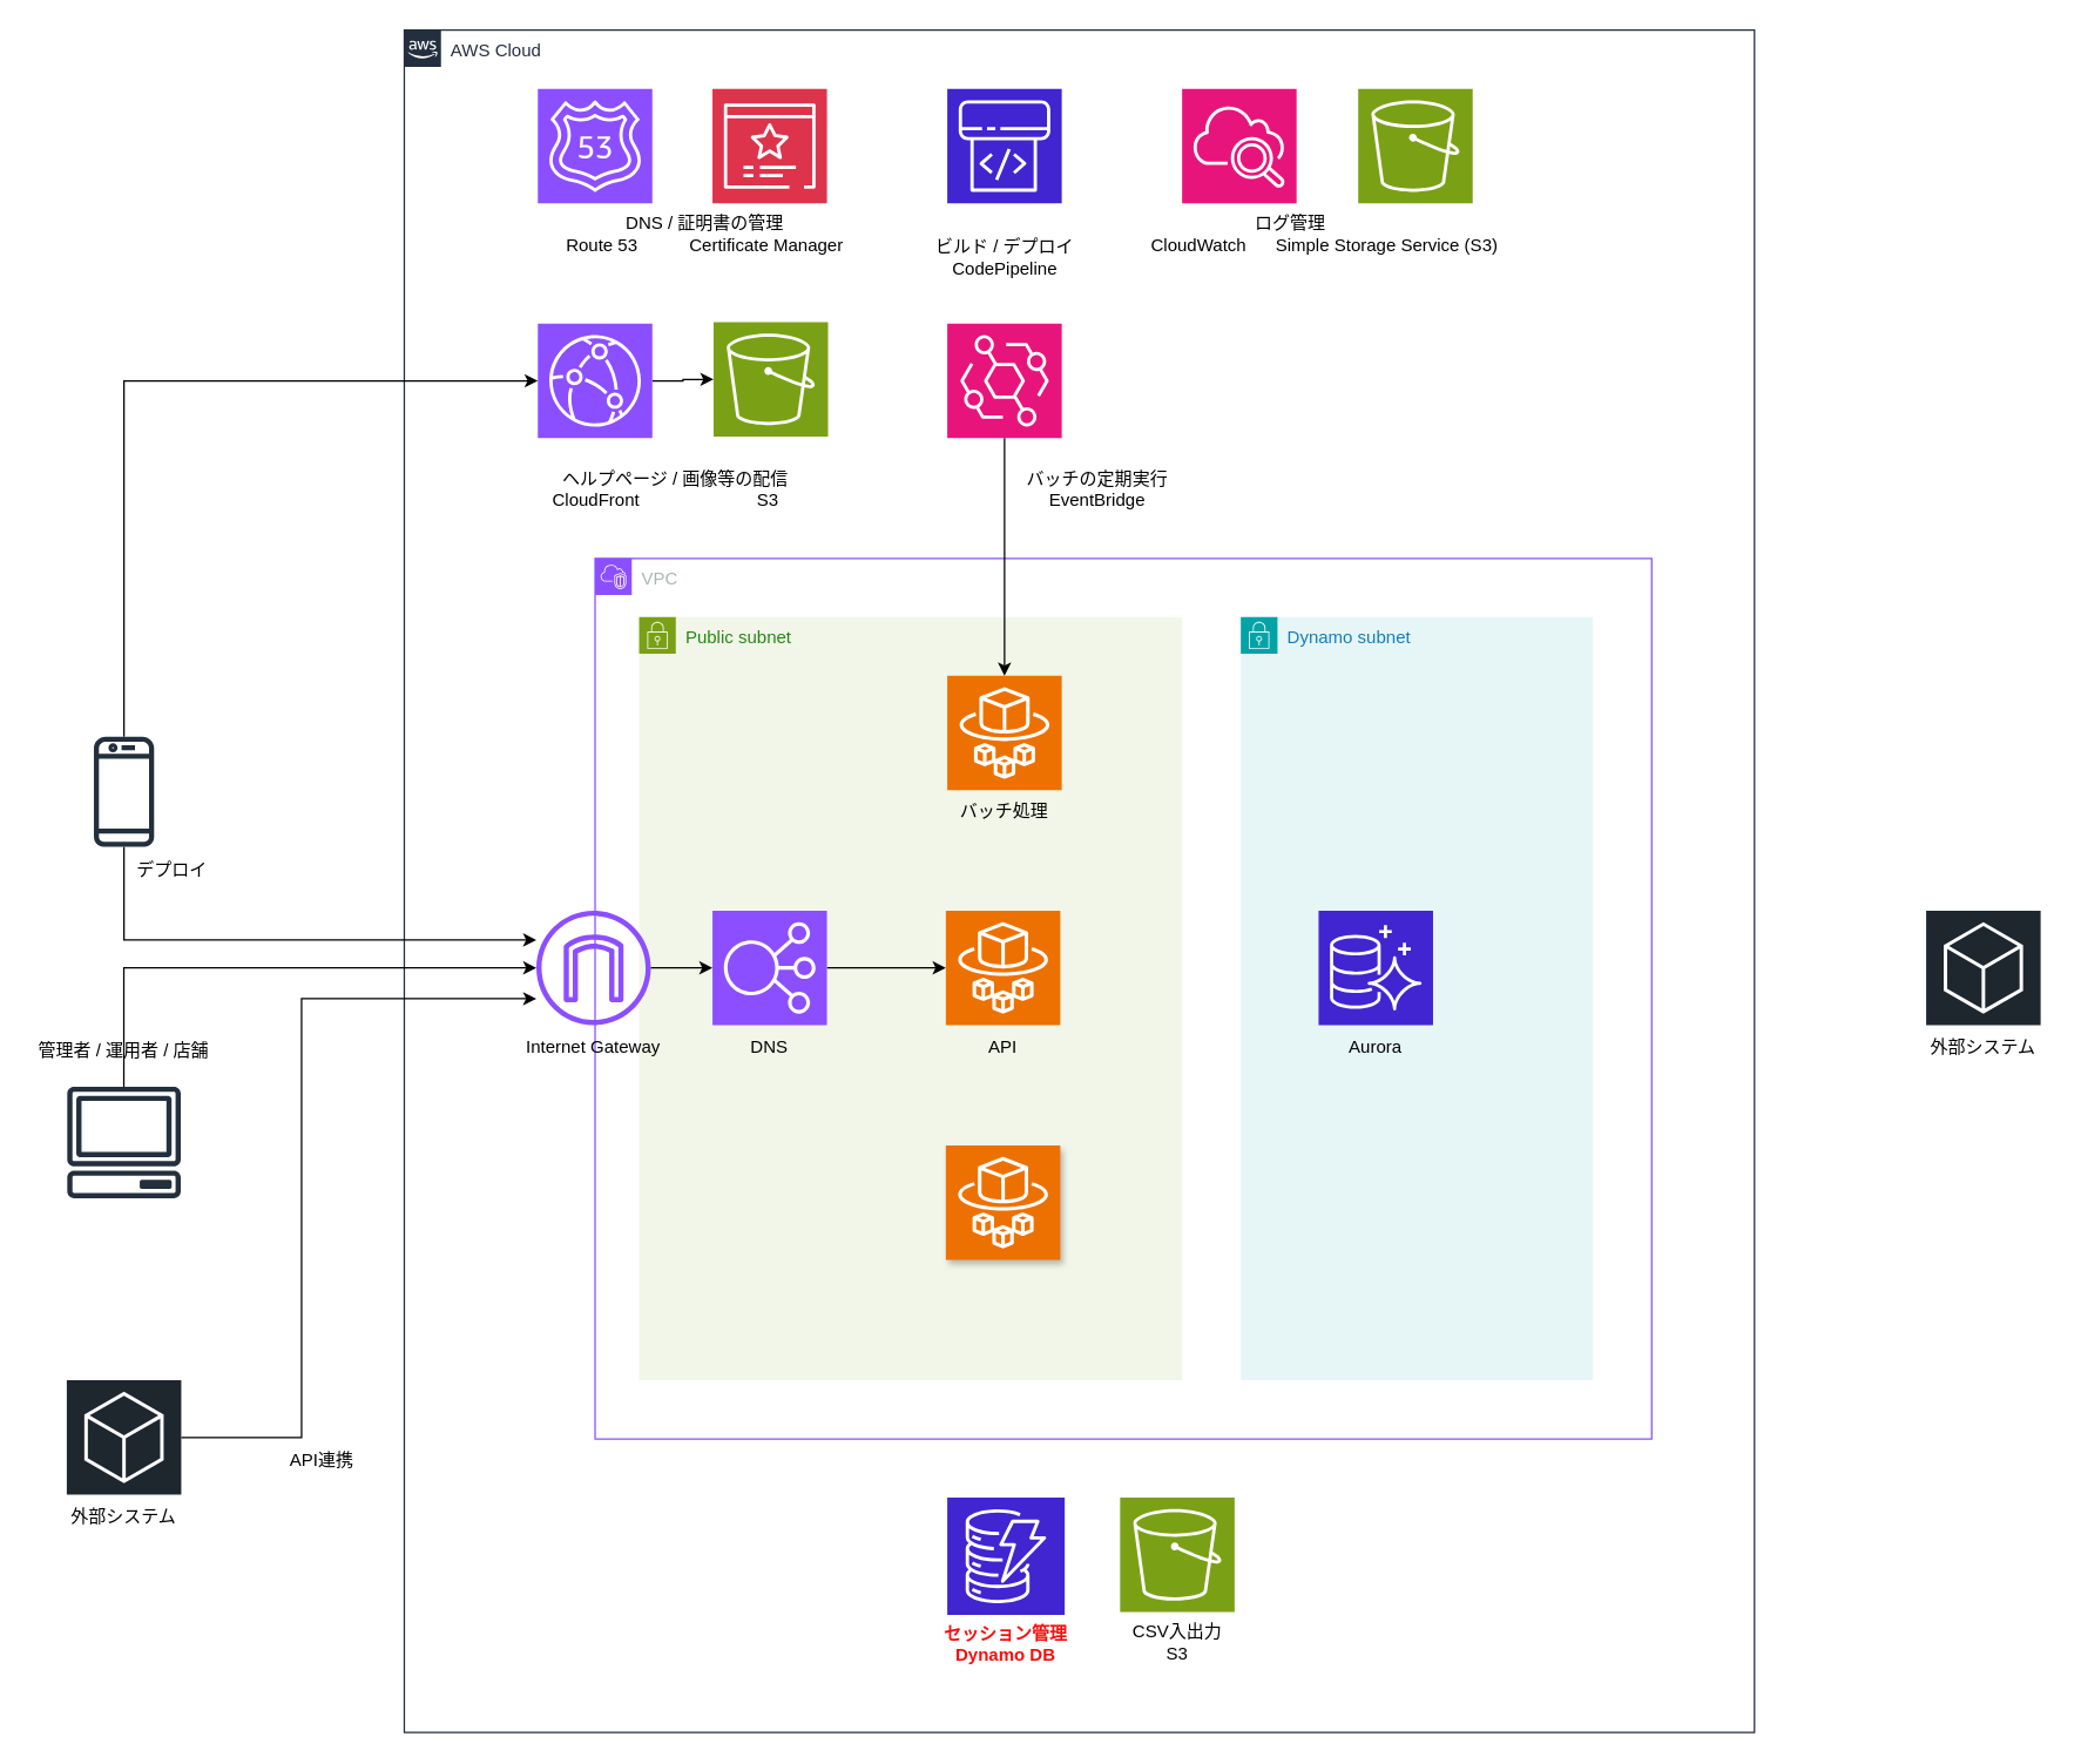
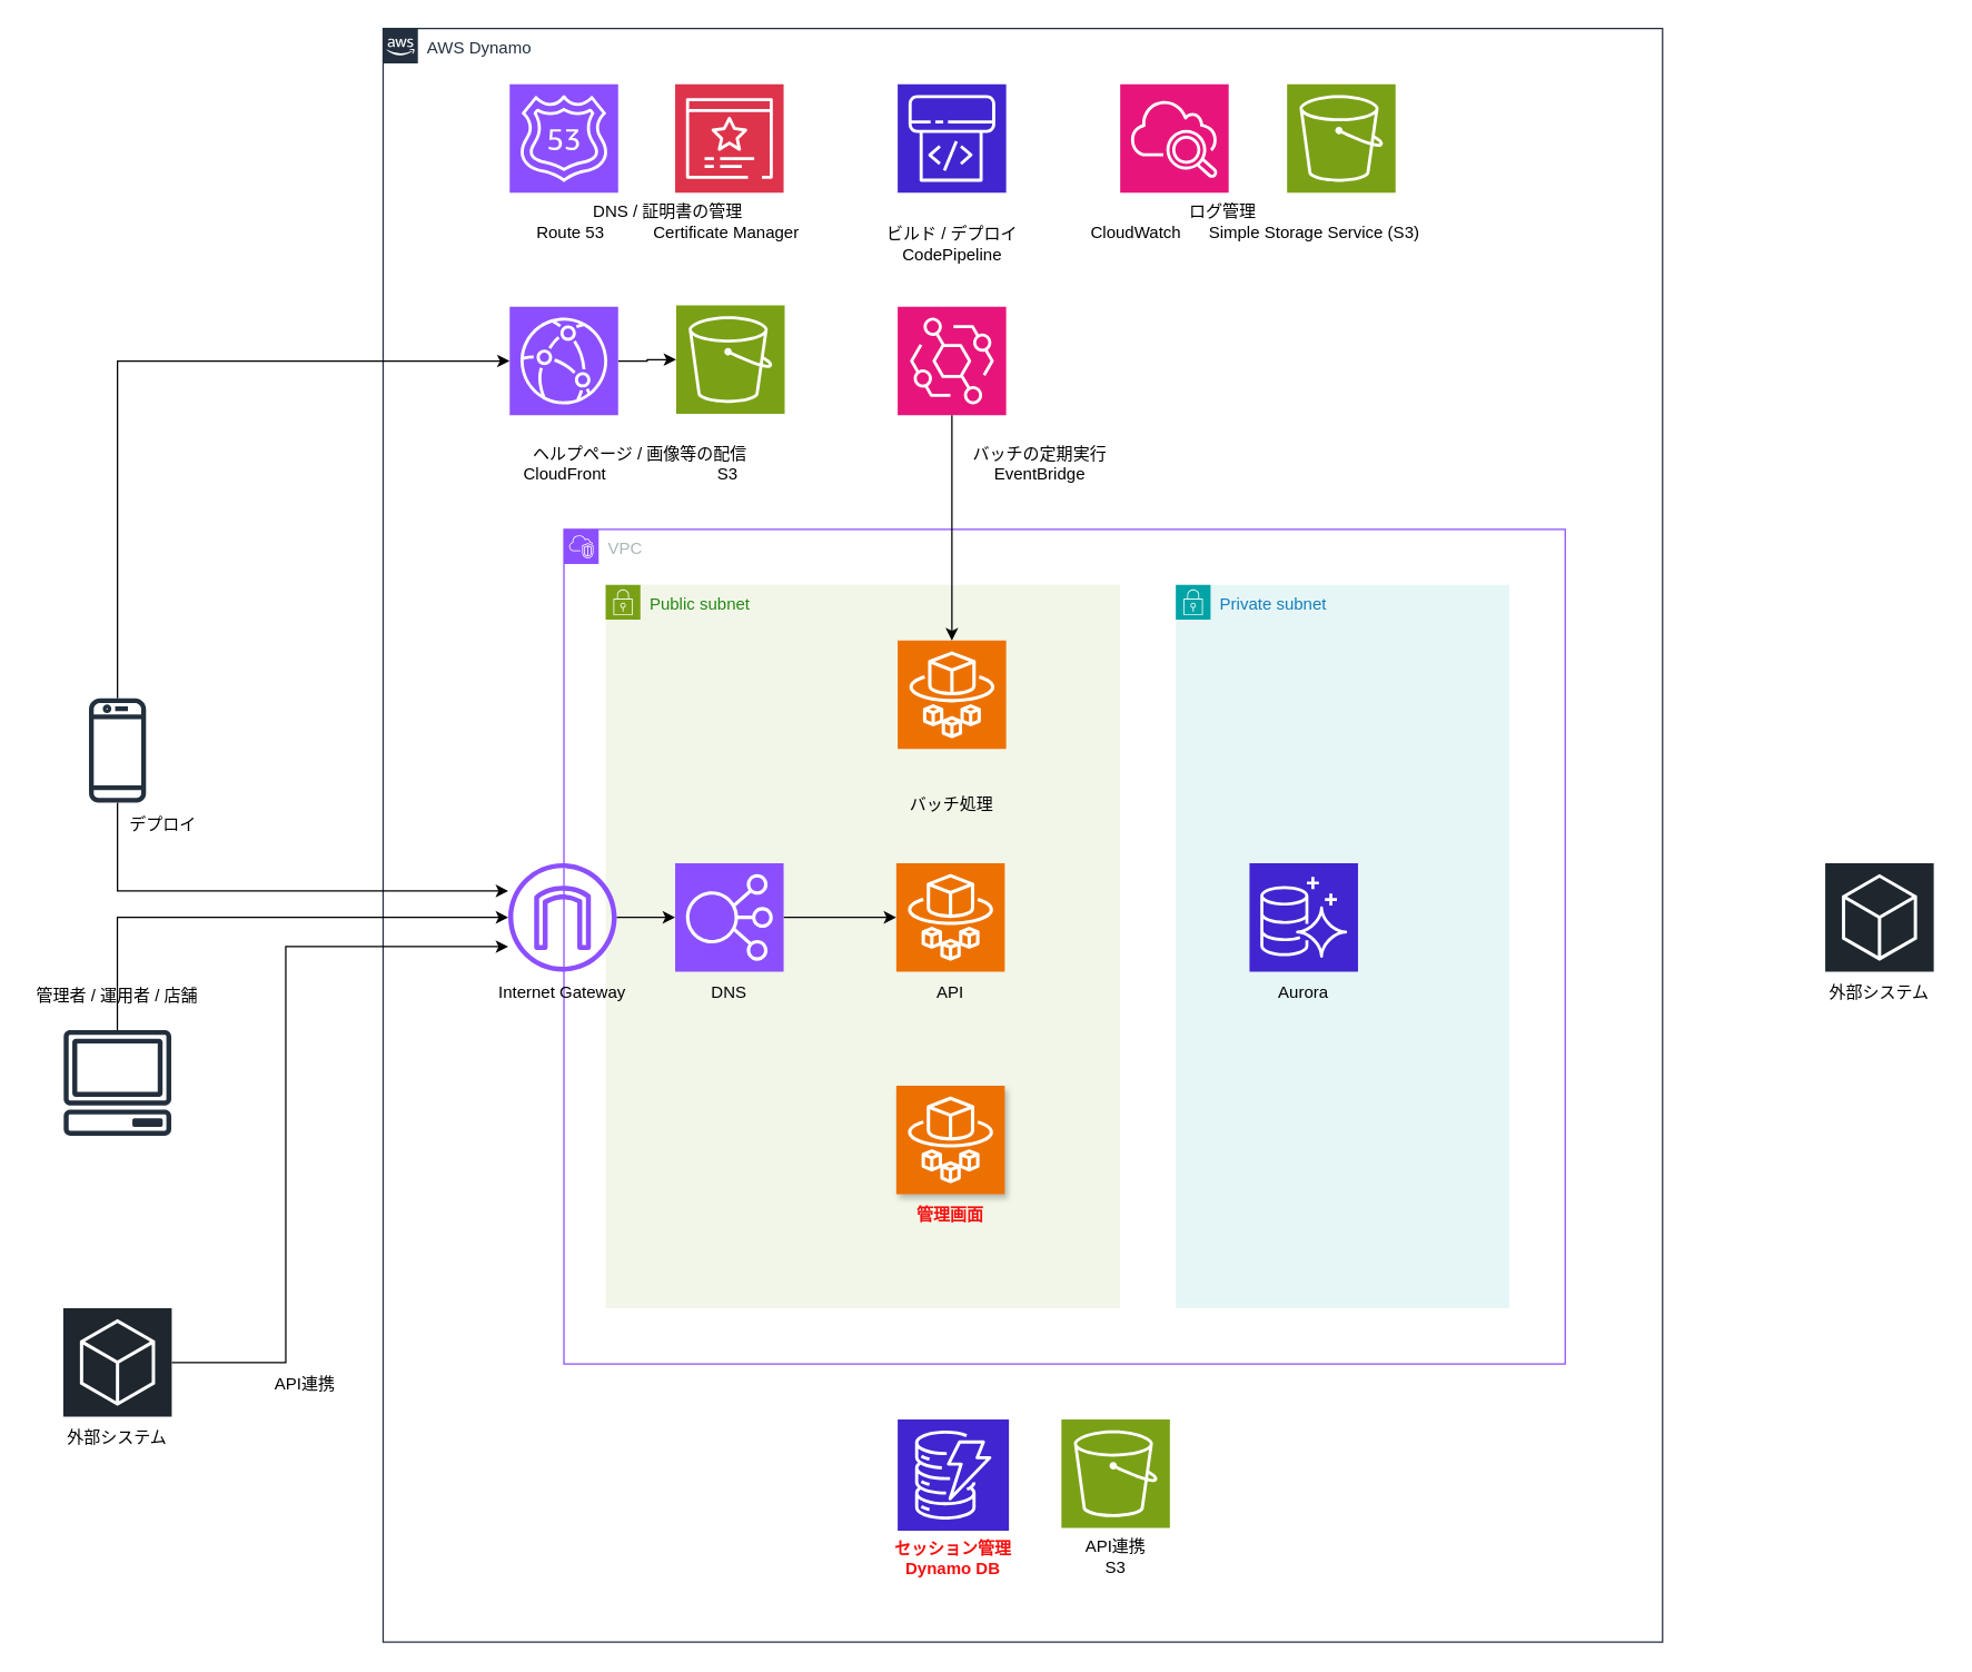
- <mxCell id="29" value="AWS Cloud" style="points=[[0,0],[0.25,0],[0.5,0],[0.75,0],[1,0],[1,0.25],[1,0.5],[1,0.75],[1,1],[0.75,1],[0.5,1],[0.25,1],[0,1],[0,0.75],[0,0.5],[0,0.25]];outlineConnect=0;gradientColor=none;html=1;whiteSpace=wrap;fontSize=12;fontStyle=0;container=1;pointerEvents=0;collapsible=0;recursiveResize=0;shape=mxgraph.aws4.group;grIcon=mxgraph.aws4.group_aws_cloud_alt;strokeColor=#232F3E;fillColor=none;verticalAlign=top;align=left;spacingLeft=30;fontColor=#232F3E;dashed=0;" vertex="1" parent="1"><mxGeometry x="275" y="20" width="920" height="1160" as="geometry" /></mxCell>
+ <mxCell id="29" value="AWS Dynamo" style="points=[[0,0],[0.25,0],[0.5,0],[0.75,0],[1,0],[1,0.25],[1,0.5],[1,0.75],[1,1],[0.75,1],[0.5,1],[0.25,1],[0,1],[0,0.75],[0,0.5],[0,0.25]];outlineConnect=0;gradientColor=none;html=1;whiteSpace=wrap;fontSize=12;fontStyle=0;container=1;pointerEvents=0;collapsible=0;recursiveResize=0;shape=mxgraph.aws4.group;grIcon=mxgraph.aws4.group_aws_cloud_alt;strokeColor=#232F3E;fillColor=none;verticalAlign=top;align=left;spacingLeft=30;fontColor=#232F3E;dashed=0;" vertex="1" parent="1"><mxGeometry x="275" y="20" width="920" height="1160" as="geometry" /></mxCell>
- <mxCell id="12" value="Dynamo subnet" style="points=[[0,0],[0.25,0],[0.5,0],[0.75,0],[1,0],[1,0.25],[1,0.5],[1,0.75],[1,1],[0.75,1],[0.5,1],[0.25,1],[0,1],[0,0.75],[0,0.5],[0,0.25]];outlineConnect=0;gradientColor=none;html=1;whiteSpace=wrap;fontSize=12;fontStyle=0;container=1;pointerEvents=0;collapsible=0;recursiveResize=0;shape=mxgraph.aws4.group;grIcon=mxgraph.aws4.group_security_group;grStroke=0;strokeColor=#00A4A6;fillColor=#E6F6F7;verticalAlign=top;align=left;spacingLeft=30;fontColor=#147EBA;dashed=0;" vertex="1" parent="1"><mxGeometry x="845" y="420" width="240" height="520" as="geometry" /></mxCell>
+ <mxCell id="12" value="Private subnet" style="points=[[0,0],[0.25,0],[0.5,0],[0.75,0],[1,0],[1,0.25],[1,0.5],[1,0.75],[1,1],[0.75,1],[0.5,1],[0.25,1],[0,1],[0,0.75],[0,0.5],[0,0.25]];outlineConnect=0;gradientColor=none;html=1;whiteSpace=wrap;fontSize=12;fontStyle=0;container=1;pointerEvents=0;collapsible=0;recursiveResize=0;shape=mxgraph.aws4.group;grIcon=mxgraph.aws4.group_security_group;grStroke=0;strokeColor=#00A4A6;fillColor=#E6F6F7;verticalAlign=top;align=left;spacingLeft=30;fontColor=#147EBA;dashed=0;" vertex="1" parent="1"><mxGeometry x="845" y="420" width="240" height="520" as="geometry" /></mxCell>
- <mxCell id="6" value="バッチ処理" style="text;strokeColor=none;align=center;fillColor=none;html=1;verticalAlign=middle;whiteSpace=wrap;rounded=0;" vertex="1" parent="2"><mxGeometry x="204" y="118" width="90" height="30" as="geometry" /></mxCell>
+ <mxCell id="6" value="バッチ処理" style="text;strokeColor=none;align=center;fillColor=none;html=1;verticalAlign=middle;whiteSpace=wrap;rounded=0;" vertex="1" parent="2"><mxGeometry x="204" y="143" width="90" height="30" as="geometry" /></mxCell>
+ <mxCell id="8" value="管理画面" style="text;strokeColor=none;align=center;fillColor=none;html=1;verticalAlign=middle;whiteSpace=wrap;rounded=0;fontColor=#f50f0f;fontStyle=1" vertex="1" parent="2"><mxGeometry x="203" y="438" width="90" height="30" as="geometry" /></mxCell>
- <mxCell id="27" value="CSV入出力&lt;div&gt;S3&lt;/div&gt;" style="text;strokeColor=none;align=center;fillColor=none;html=1;verticalAlign=middle;whiteSpace=wrap;rounded=0;" vertex="1" parent="1"><mxGeometry x="705" y="1104" width="193.5" height="30" as="geometry" /></mxCell>
+ <mxCell id="27" value="API連携&lt;div&gt;S3&lt;/div&gt;" style="text;strokeColor=none;align=center;fillColor=none;html=1;verticalAlign=middle;whiteSpace=wrap;rounded=0;" vertex="1" parent="1"><mxGeometry x="705" y="1104" width="193.5" height="30" as="geometry" /></mxCell>
